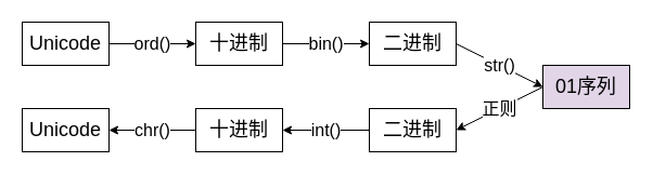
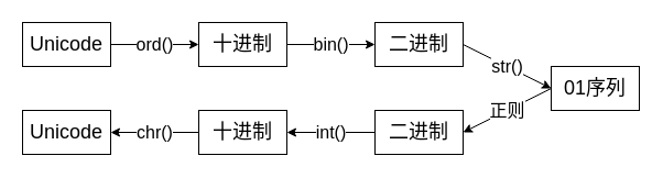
- <mxCell id="9" value="&lt;span style=&quot;font-size: 18px&quot;&gt;01序列&lt;/span&gt;" style="rounded=0;whiteSpace=wrap;html=1;fillColor=#e1d5e7;" vertex="1" parent="1"><mxGeometry x="500" y="60" width="80" height="40" as="geometry" /></mxCell>
+ <mxCell id="9" value="&lt;span style=&quot;font-size: 18px&quot;&gt;01序列&lt;/span&gt;" style="rounded=0;whiteSpace=wrap;html=1;" vertex="1" parent="1"><mxGeometry x="500" y="60" width="80" height="40" as="geometry" /></mxCell>
